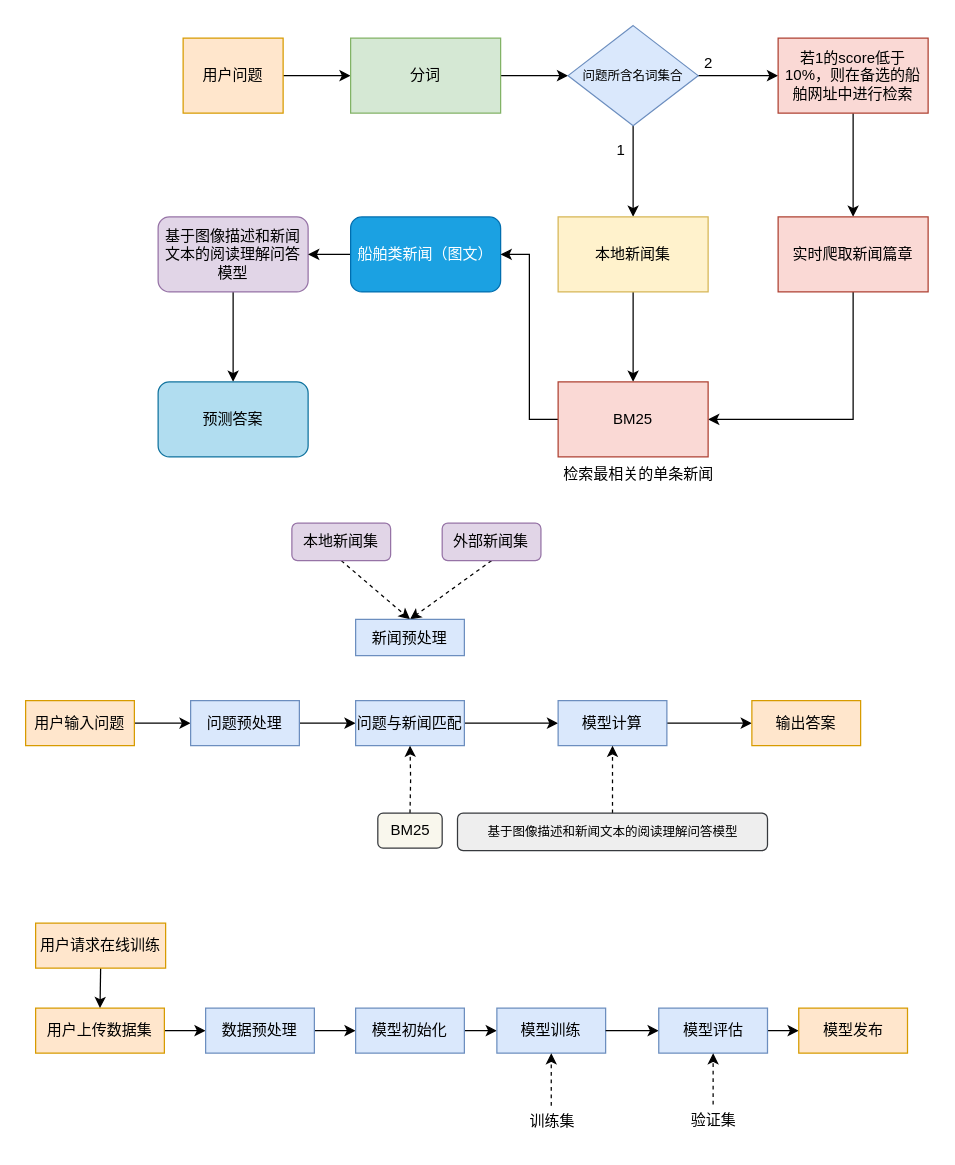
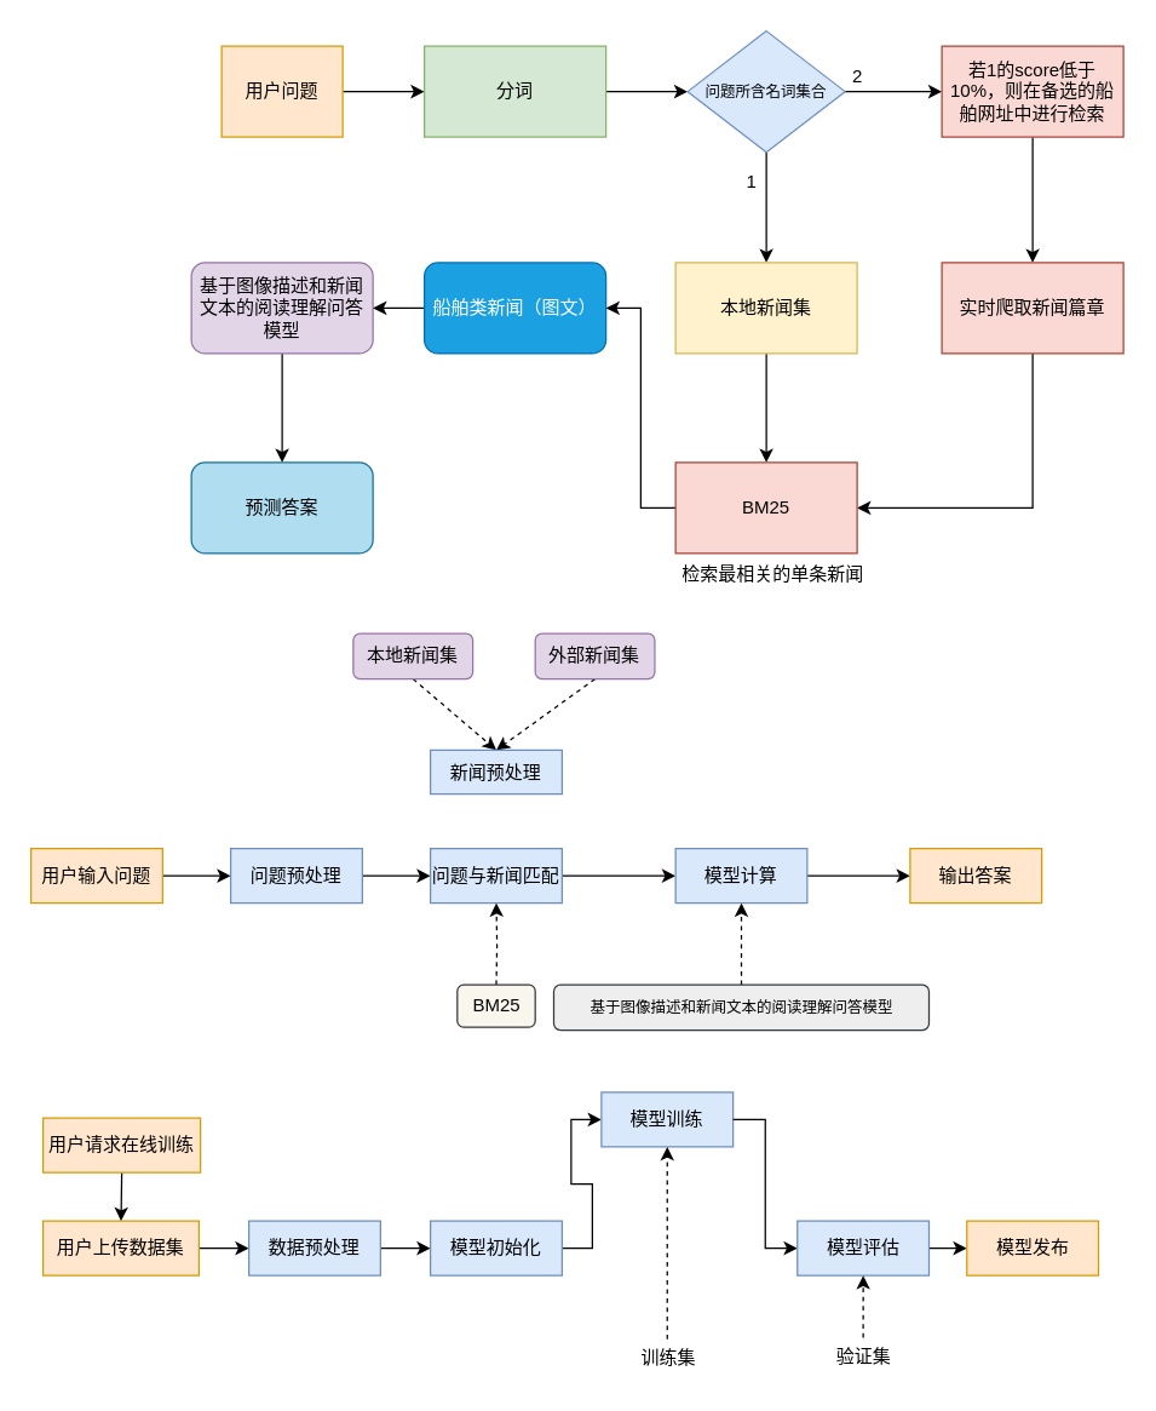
- <mxCell id="50" value="模型训练" style="rounded=0;whiteSpace=wrap;html=1;fillColor=#dae8fc;strokeColor=#6c8ebf;" vertex="1" parent="1"><mxGeometry x="397" y="806" width="87" height="36" as="geometry" /></mxCell>
+ <mxCell id="50" value="模型训练" style="rounded=0;whiteSpace=wrap;html=1;fillColor=#dae8fc;strokeColor=#6c8ebf;" vertex="1" parent="1"><mxGeometry x="397" y="721" width="87" height="36" as="geometry" /></mxCell>
